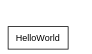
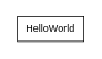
- <mxCell id="2" value="HelloWorld" style="rounded=0;whiteSpace=wrap;html=1;" vertex="1" parent="1"><mxGeometry x="10" y="35" width="80" height="30" as="geometry" /></mxCell>
+ <mxCell id="2" value="HelloWorld" style="rounded=0;whiteSpace=wrap;html=1;" vertex="1" parent="1"><mxGeometry x="20" y="20" width="80" height="30" as="geometry" /></mxCell>
